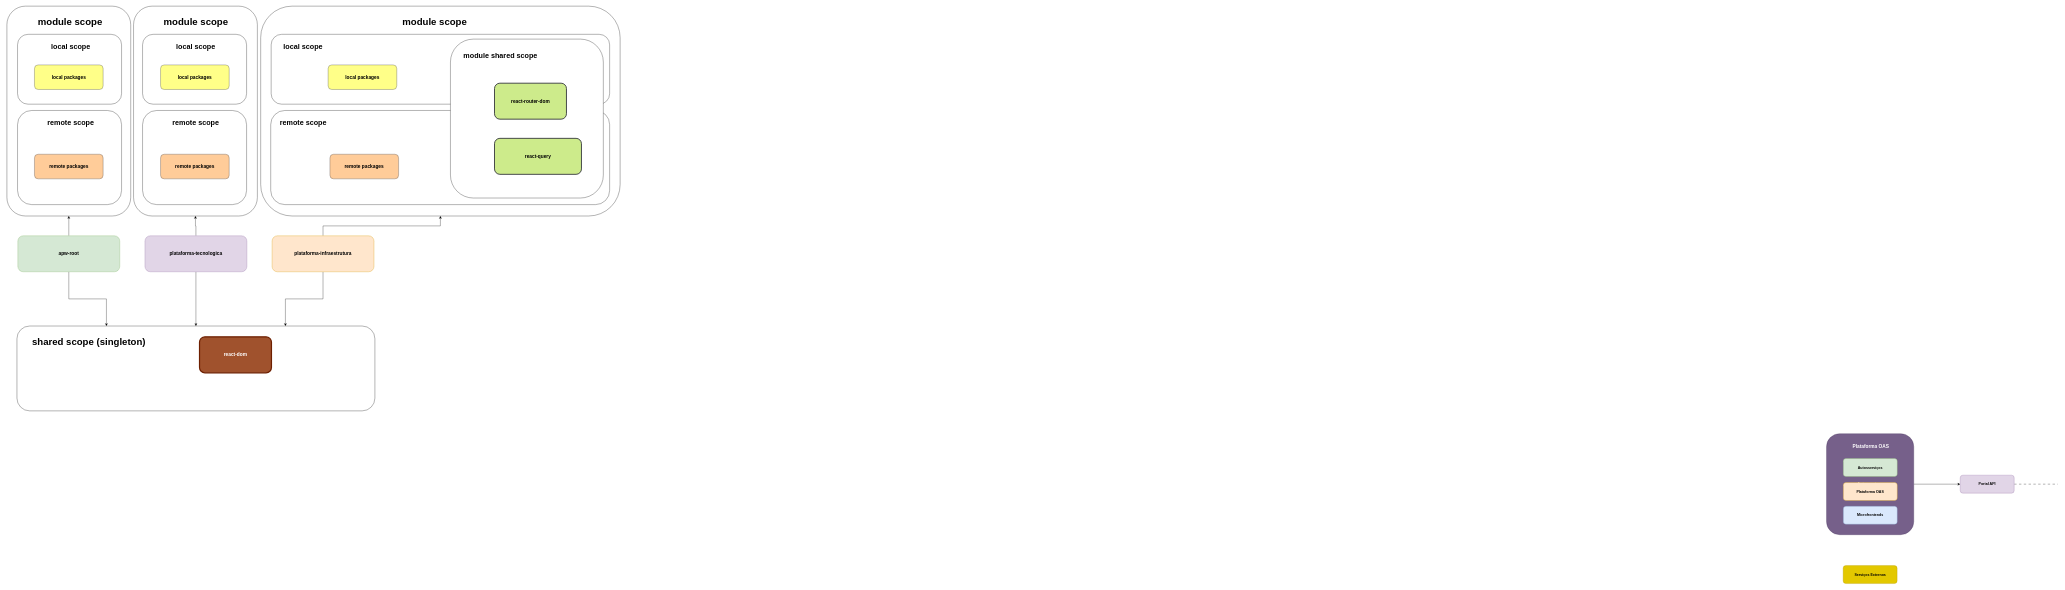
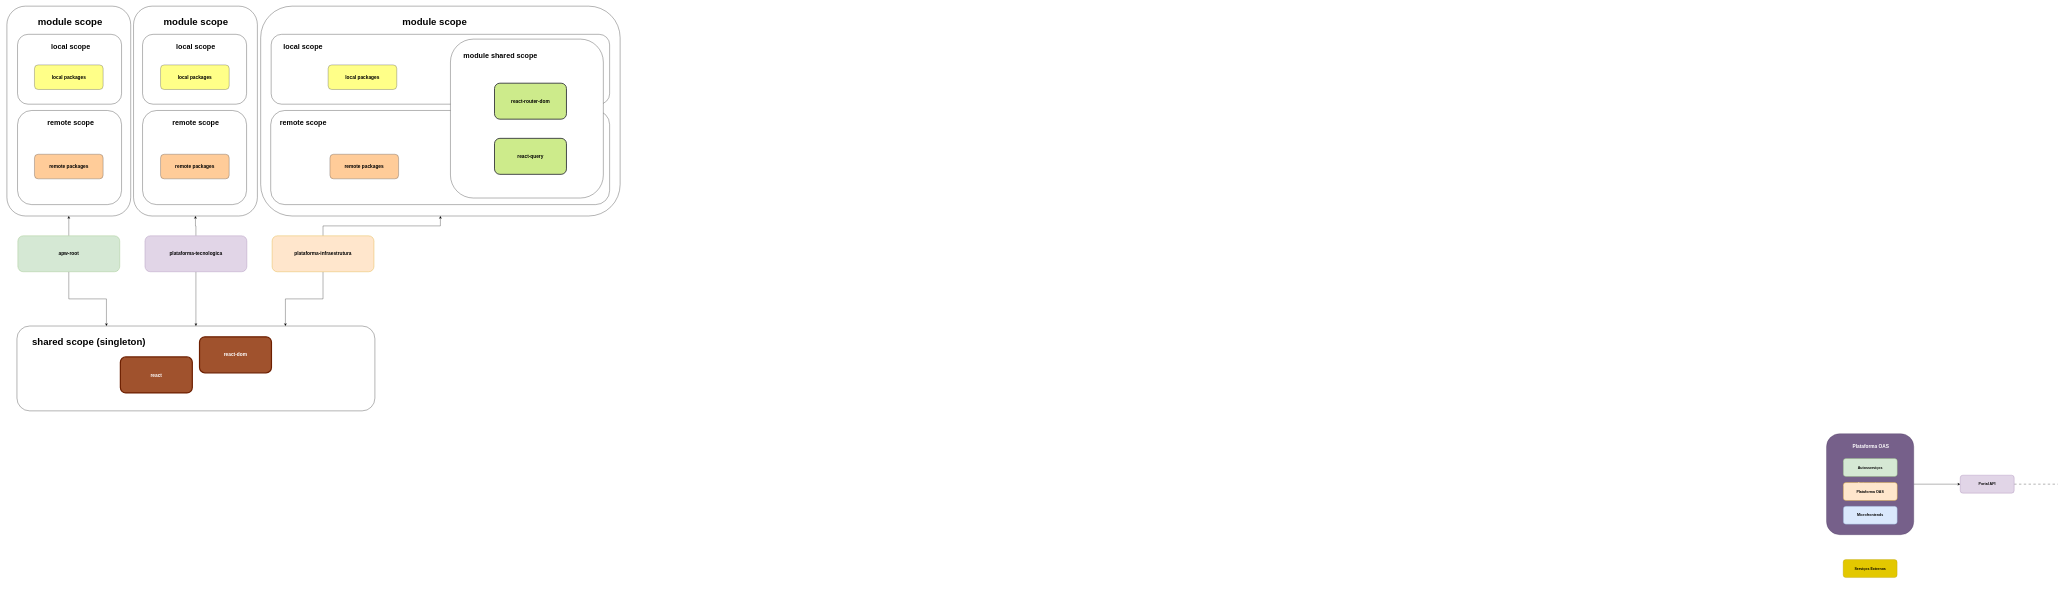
- <mxCell id="48" value="react-query" style="rounded=1;whiteSpace=wrap;html=1;fillColor=#cdeb8b;fontStyle=1;fontSize=16;strokeColor=#36393d;strokeWidth=3;" vertex="1" parent="1"><mxGeometry x="1647" y="461" width="290" height="120" as="geometry" /></mxCell>
+ <mxCell id="48" value="react-query" style="rounded=1;whiteSpace=wrap;html=1;fillColor=#cdeb8b;fontStyle=1;fontSize=16;strokeColor=#36393d;strokeWidth=3;" vertex="1" parent="1"><mxGeometry x="1647" y="461" width="240" height="120" as="geometry" /></mxCell>
+ <mxCell id="13" value="react" style="rounded=1;whiteSpace=wrap;html=1;fillColor=#a0522d;fontSize=16;fontStyle=1;strokeWidth=4;strokeColor=#6D1F00;fontColor=#ffffff;" vertex="1" parent="1"><mxGeometry x="399" y="1190" width="240" height="120" as="geometry" /></mxCell>
- <mxCell id="12" value="Serviços Externos" style="rounded=1;whiteSpace=wrap;html=1;fillColor=#e3c800;strokeColor=#B09500;fontStyle=1;fontColor=#000000;" parent="1" vertex="1"><mxGeometry x="6145.5" y="1886" width="180" height="60" as="geometry" /></mxCell>
+ <mxCell id="12" value="Serviços Externos" style="rounded=1;whiteSpace=wrap;html=1;fillColor=#e3c800;strokeColor=#B09500;fontStyle=1;fontColor=#000000;" parent="1" vertex="1"><mxGeometry x="6145.5" y="1866" width="180" height="60" as="geometry" /></mxCell>
